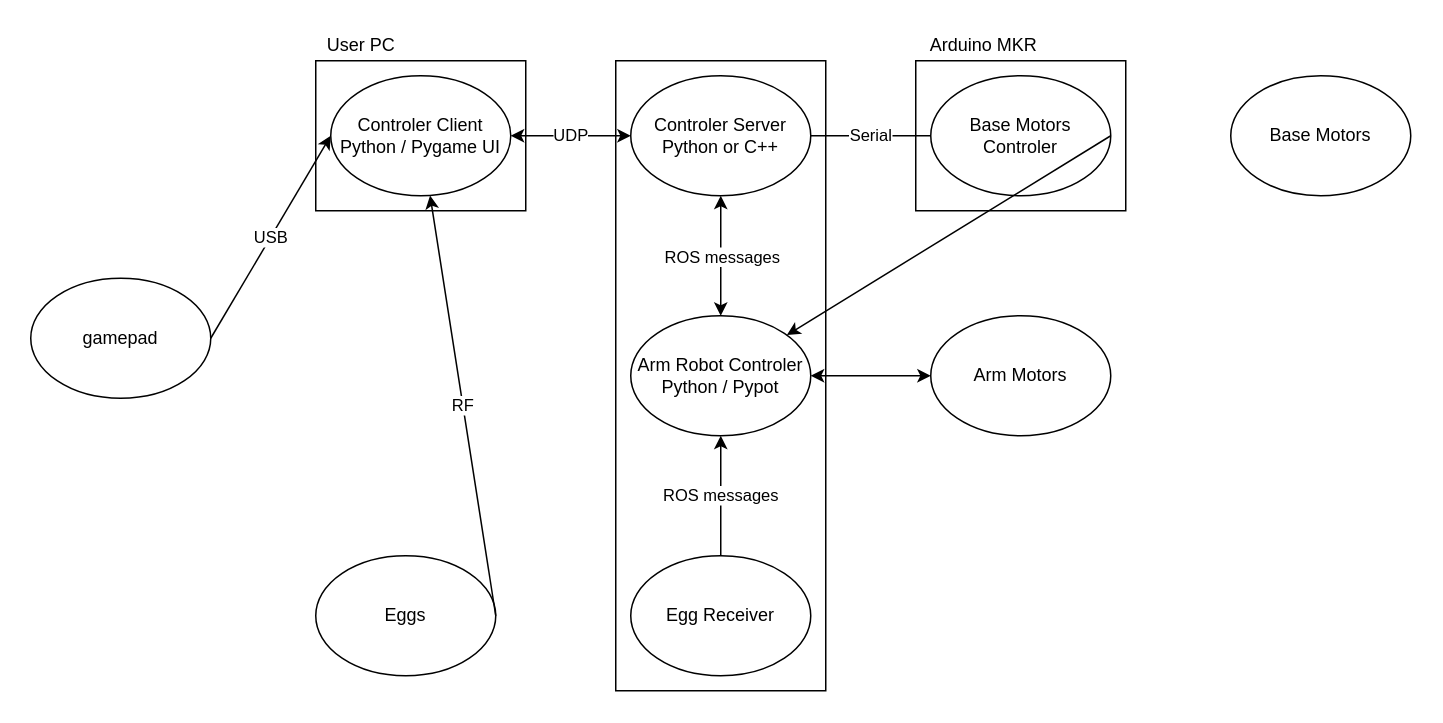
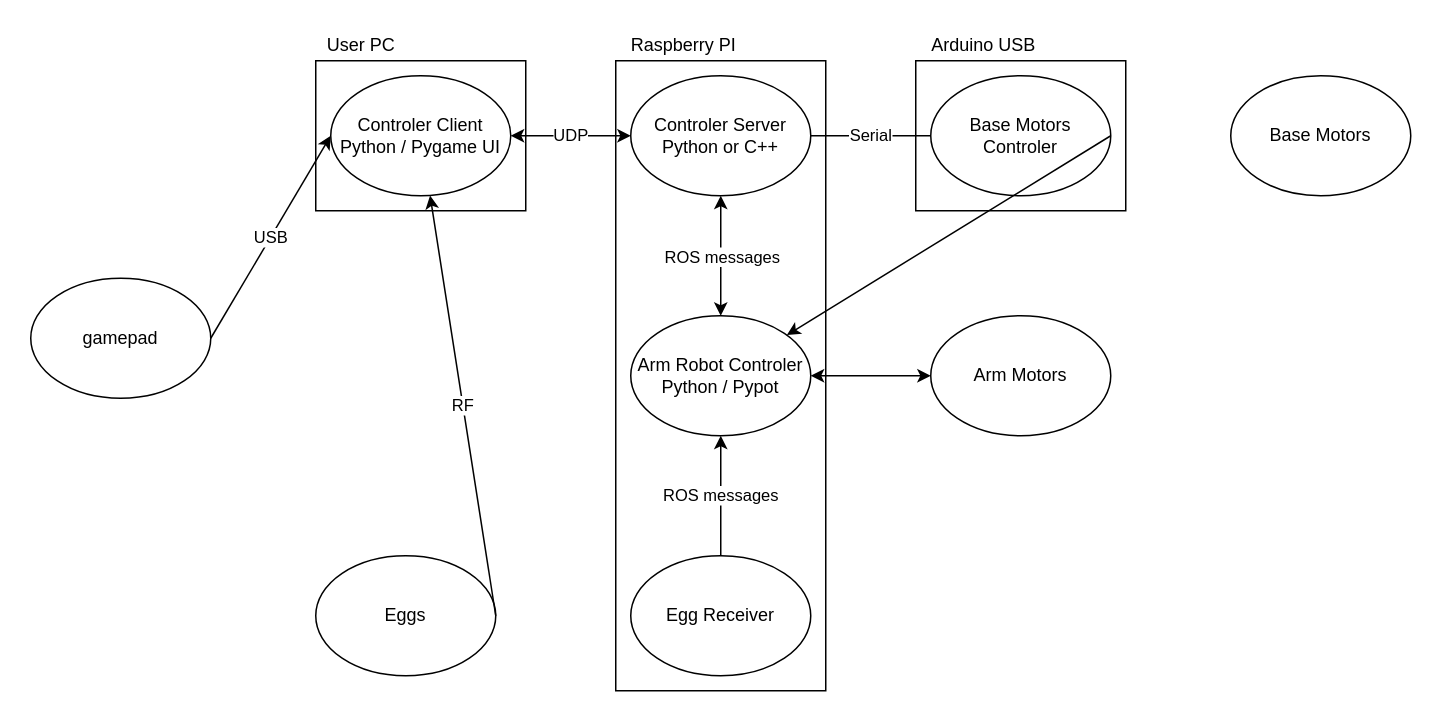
+ <mxCell id="21" value="Raspberry PI" style="text;html=1;align=center;verticalAlign=middle;resizable=0;points=[];autosize=1;strokeColor=none;fillColor=none;" vertex="1" parent="1"><mxGeometry x="410" y="20" width="90" height="20" as="geometry" /></mxCell>
- <mxCell id="25" value="Arduino MKR" style="text;html=1;align=center;verticalAlign=middle;resizable=0;points=[];autosize=1;strokeColor=none;fillColor=none;" vertex="1" parent="1"><mxGeometry x="610" y="20" width="90" height="20" as="geometry" /></mxCell>
+ <mxCell id="25" value="Arduino USB" style="text;html=1;align=center;verticalAlign=middle;resizable=0;points=[];autosize=1;strokeColor=none;fillColor=none;" vertex="1" parent="1"><mxGeometry x="610" y="20" width="90" height="20" as="geometry" /></mxCell>
